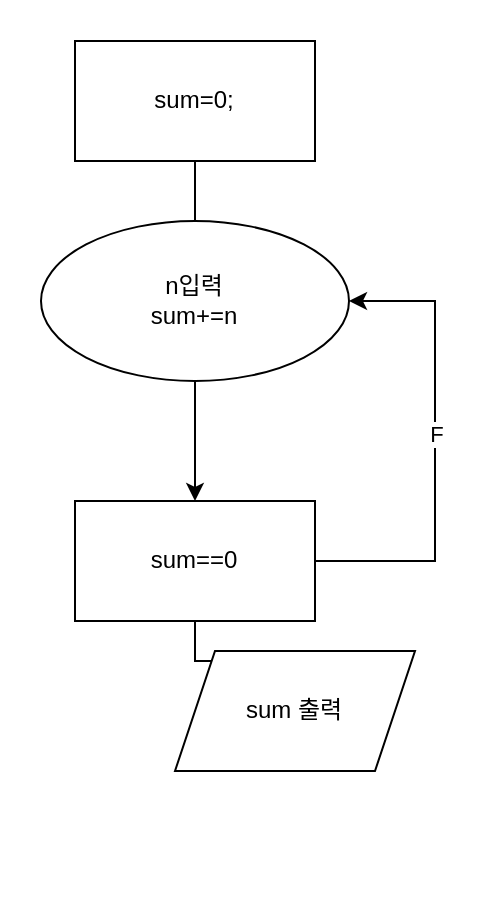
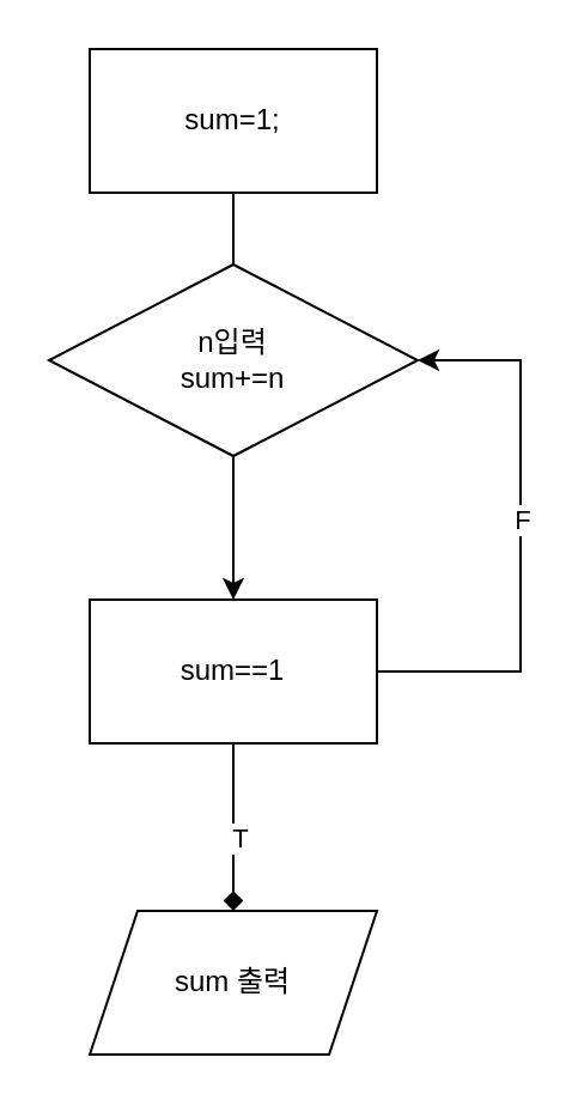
- <mxCell id="3" value="&lt;div&gt;sum=0;&lt;/div&gt;" style="rounded=0;whiteSpace=wrap;html=1;" vertex="1" parent="1"><mxGeometry x="37" y="20" width="120" height="60" as="geometry" /></mxCell>
+ <mxCell id="3" value="&lt;div&gt;sum=1;&lt;/div&gt;" style="rounded=0;whiteSpace=wrap;html=1;" vertex="1" parent="1"><mxGeometry x="37" y="20" width="120" height="60" as="geometry" /></mxCell>
- <mxCell id="10" value="n입력&lt;div&gt;sum+=n&lt;/div&gt;" style="ellipse;whiteSpace=wrap;html=1;" vertex="1" parent="1"><mxGeometry x="20" y="110" width="154" height="80" as="geometry" /></mxCell>
+ <mxCell id="10" value="n입력&lt;div&gt;sum+=n&lt;/div&gt;" style="rhombus;whiteSpace=wrap;html=1;" vertex="1" parent="1"><mxGeometry x="20" y="110" width="154" height="80" as="geometry" /></mxCell>
- <mxCell id="8" value="sum==0" style="rounded=0;whiteSpace=wrap;html=1;" vertex="1" parent="1"><mxGeometry x="37" y="250" width="120" height="60" as="geometry" /></mxCell>
+ <mxCell id="8" value="sum==1" style="rounded=0;whiteSpace=wrap;html=1;" vertex="1" parent="1"><mxGeometry x="37" y="250" width="120" height="60" as="geometry" /></mxCell>
- <mxCell id="11" value="sum 출력" style="shape=parallelogram;perimeter=parallelogramPerimeter;whiteSpace=wrap;html=1;fixedSize=1;" vertex="1" parent="1"><mxGeometry x="87" y="325" width="120" height="60" as="geometry" /></mxCell>
+ <mxCell id="11" value="sum 출력" style="shape=parallelogram;perimeter=parallelogramPerimeter;whiteSpace=wrap;html=1;fixedSize=1;" vertex="1" parent="1"><mxGeometry x="37" y="380" width="120" height="60" as="geometry" /></mxCell>
